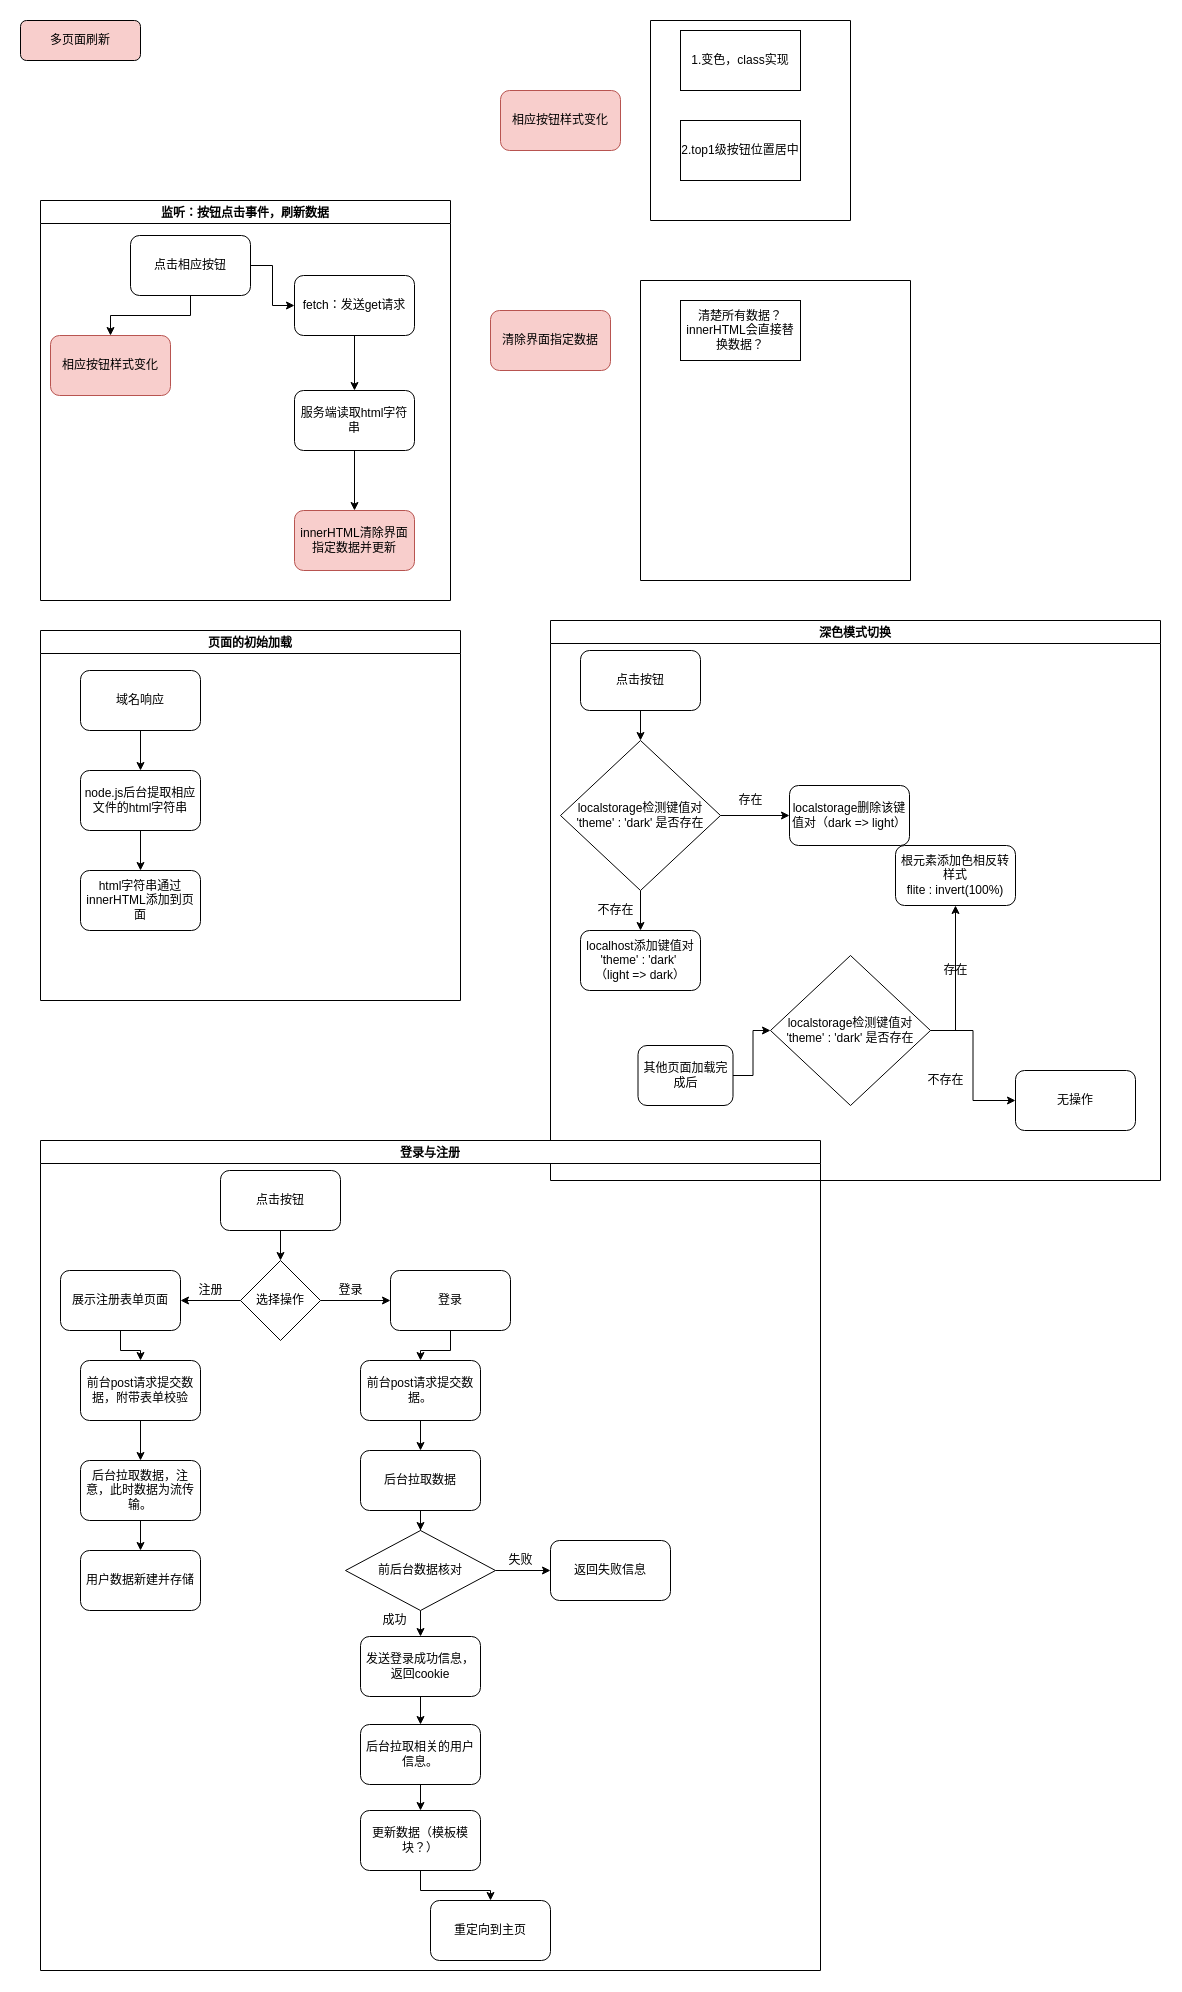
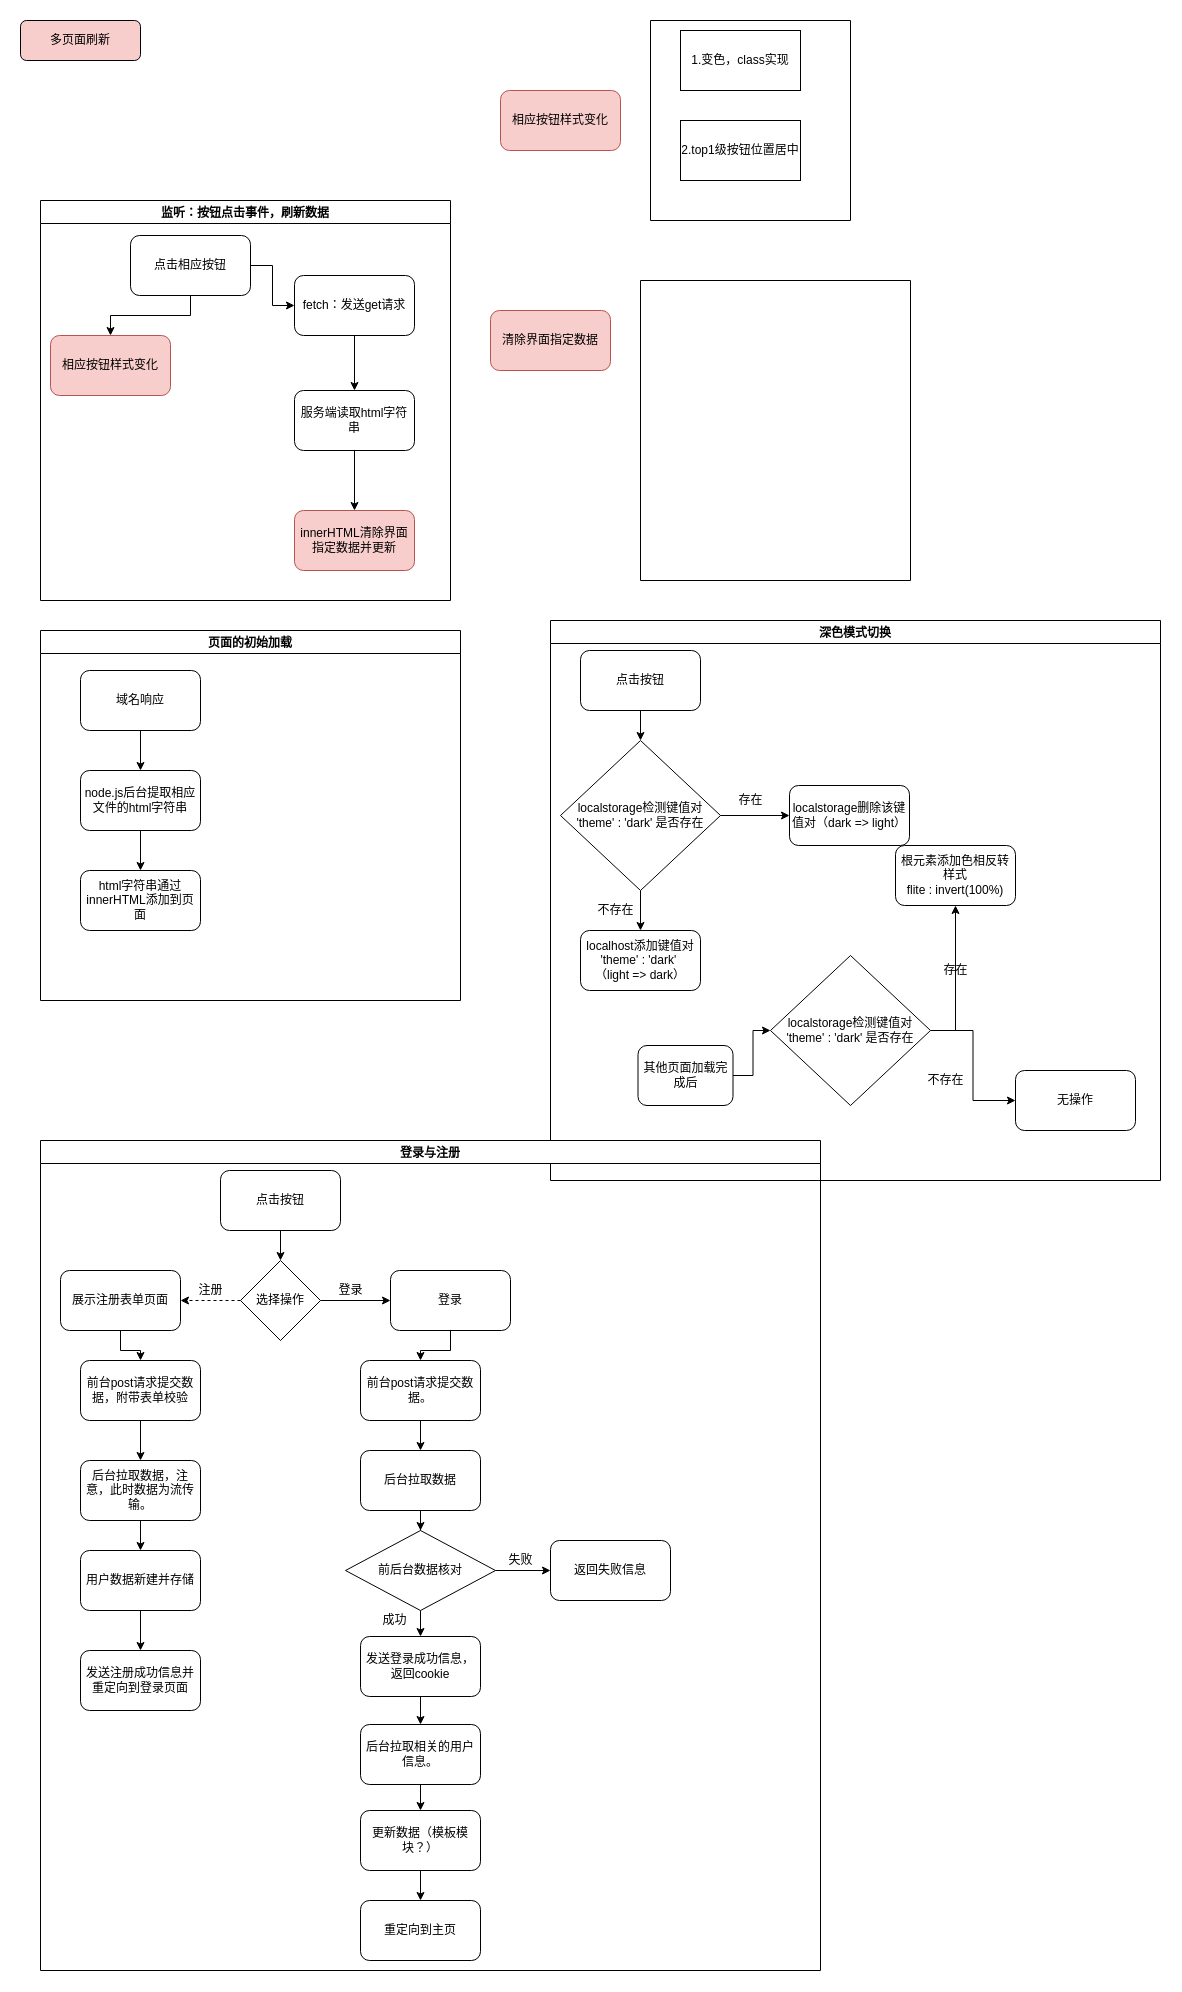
- <mxCell id="19" value="清楚所有数据？innerHTML会直接替换数据？" style="rounded=0;whiteSpace=wrap;html=1;" parent="18" vertex="1"><mxGeometry x="40" y="20" width="120" height="60" as="geometry" /></mxCell>
- <mxCell id="49" style="edgeStyle=orthogonalEdgeStyle;rounded=0;orthogonalLoop=1;jettySize=auto;html=1;" edge="1" parent="45" source="51" target="48"><mxGeometry relative="1" as="geometry" /></mxCell>
+ <mxCell id="49" style="edgeStyle=orthogonalEdgeStyle;rounded=0;orthogonalLoop=1;jettySize=auto;html=1;dashed=1;" edge="1" parent="45" source="51" target="48"><mxGeometry relative="1" as="geometry" /></mxCell>
+ <mxCell id="62" style="edgeStyle=orthogonalEdgeStyle;rounded=0;orthogonalLoop=1;jettySize=auto;html=1;exitX=0.5;exitY=1;exitDx=0;exitDy=0;" edge="1" parent="45" source="63" target="64"><mxGeometry relative="1" as="geometry" /></mxCell>
+ <mxCell id="64" value="发送注册成功信息并重定向到登录页面" style="rounded=1;whiteSpace=wrap;html=1;" vertex="1" parent="45"><mxGeometry x="40" y="510" width="120" height="60" as="geometry" /></mxCell>
- <mxCell id="76" value="重定向到主页" style="whiteSpace=wrap;html=1;rounded=1;" vertex="1" parent="45"><mxGeometry x="390" y="760" width="120" height="60" as="geometry" /></mxCell>
+ <mxCell id="76" value="重定向到主页" style="whiteSpace=wrap;html=1;rounded=1;" vertex="1" parent="45"><mxGeometry x="320" y="760" width="120" height="60" as="geometry" /></mxCell>
